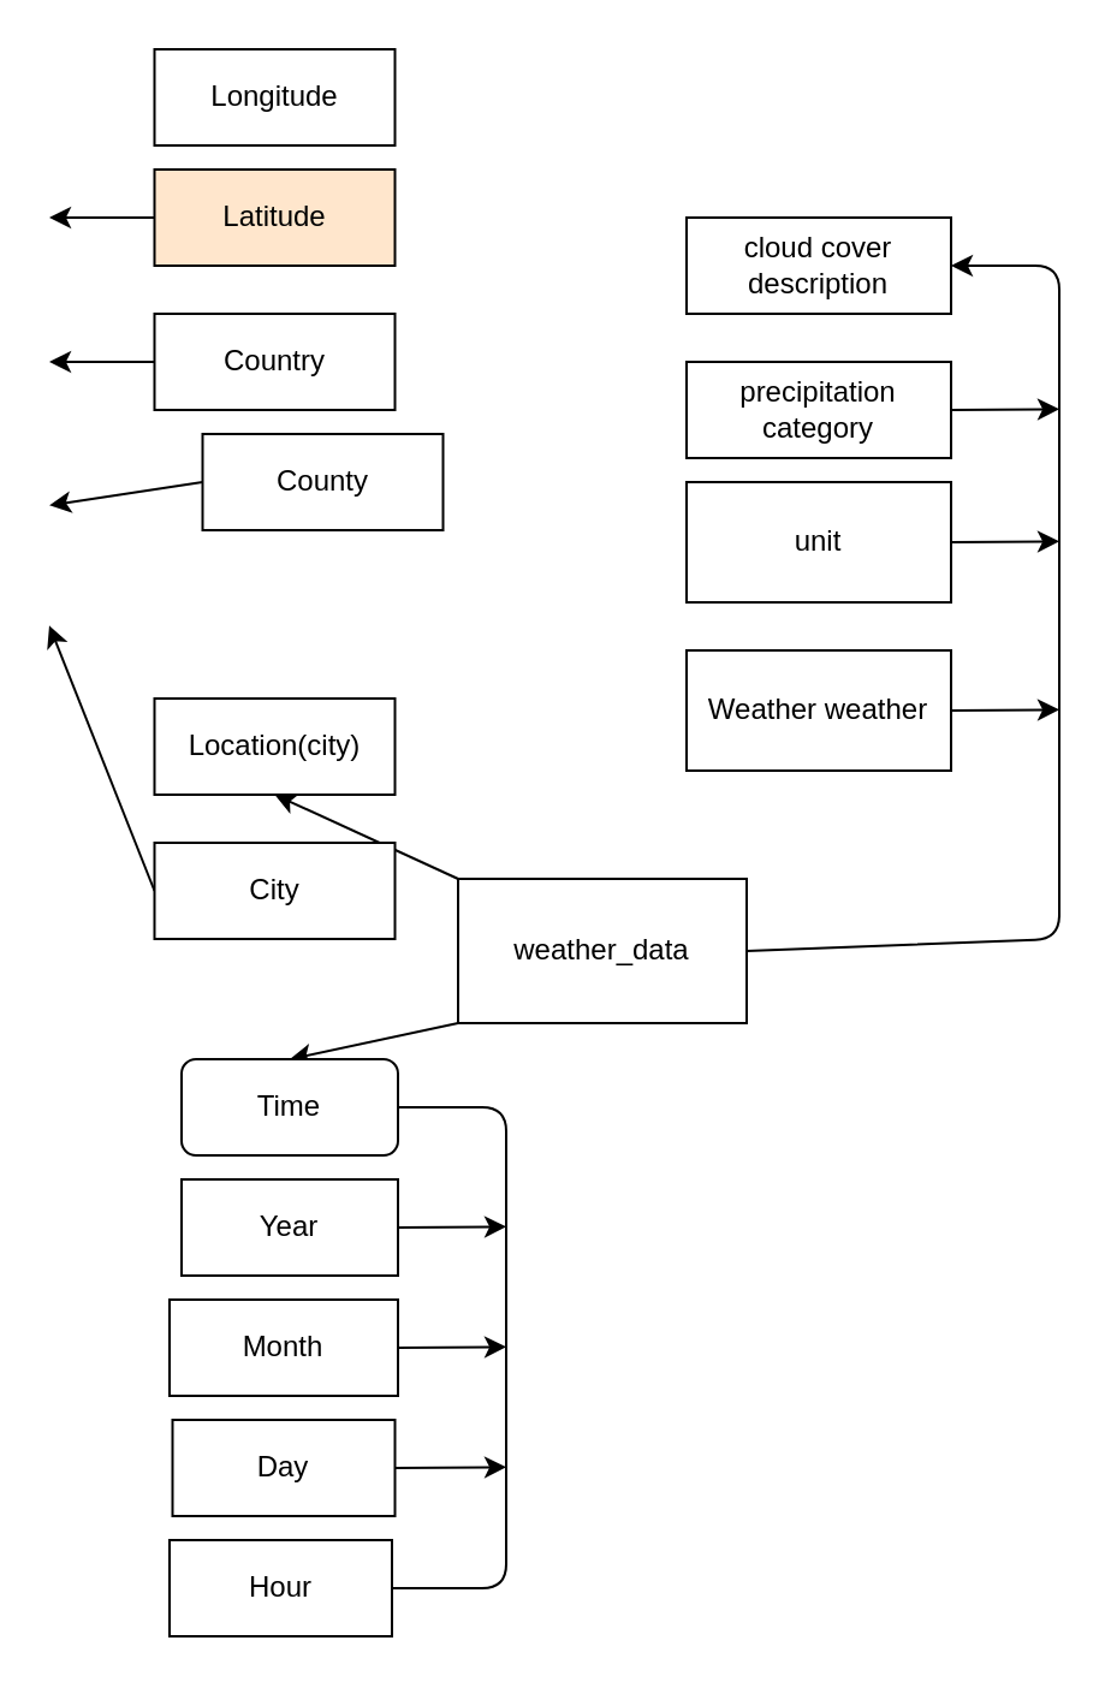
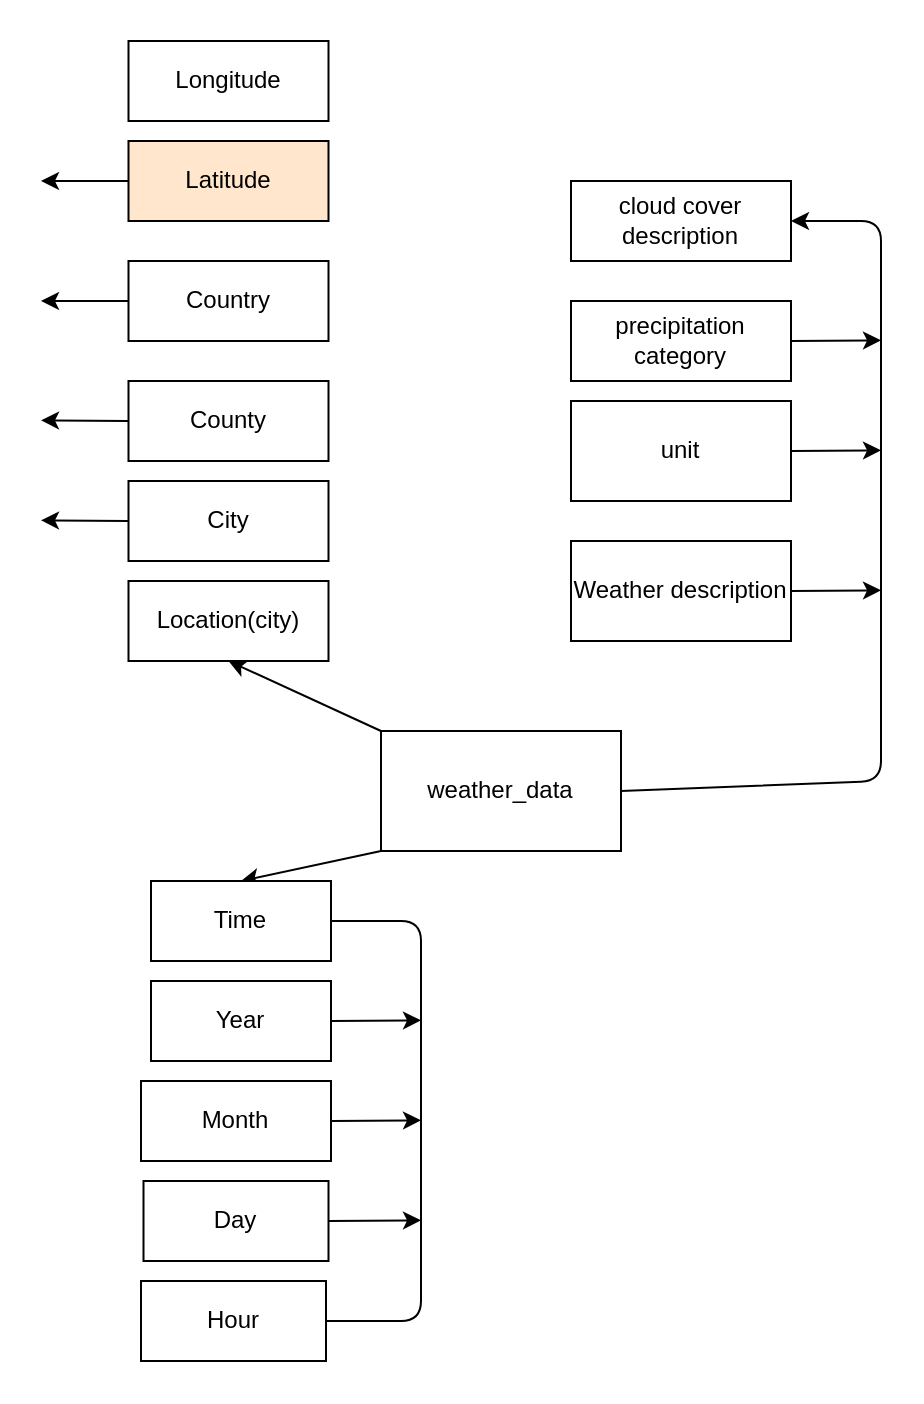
- <mxCell id="16" value="County" style="whiteSpace=wrap;html=1;" vertex="1" parent="1"><mxGeometry x="83.75" y="180" width="100" height="40" as="geometry" /></mxCell>
+ <mxCell id="16" value="County" style="whiteSpace=wrap;html=1;" vertex="1" parent="1"><mxGeometry x="63.75" y="190" width="100" height="40" as="geometry" /></mxCell>
- <mxCell id="21" value="Weather weather" style="whiteSpace=wrap;html=1;" vertex="1" parent="1"><mxGeometry x="285" y="270" width="110" height="50" as="geometry" /></mxCell>
+ <mxCell id="21" value="Weather description" style="whiteSpace=wrap;html=1;" vertex="1" parent="1"><mxGeometry x="285" y="270" width="110" height="50" as="geometry" /></mxCell>
- <mxCell id="14" value="City" style="whiteSpace=wrap;html=1;" vertex="1" parent="1"><mxGeometry x="63.75" y="350" width="100" height="40" as="geometry" /></mxCell>
+ <mxCell id="14" value="City" style="whiteSpace=wrap;html=1;" vertex="1" parent="1"><mxGeometry x="63.75" y="240" width="100" height="40" as="geometry" /></mxCell>
- <mxCell id="6" value="Time" style="whiteSpace=wrap;html=1;rounded=1;" vertex="1" parent="1"><mxGeometry x="75" y="440" width="90" height="40" as="geometry" /></mxCell>
+ <mxCell id="6" value="Time" style="whiteSpace=wrap;html=1;" vertex="1" parent="1"><mxGeometry x="75" y="440" width="90" height="40" as="geometry" /></mxCell>
